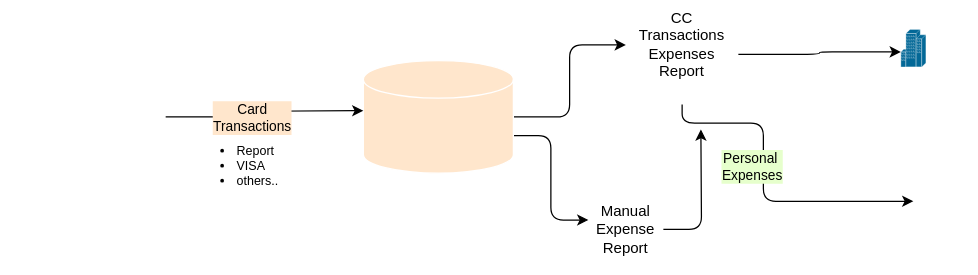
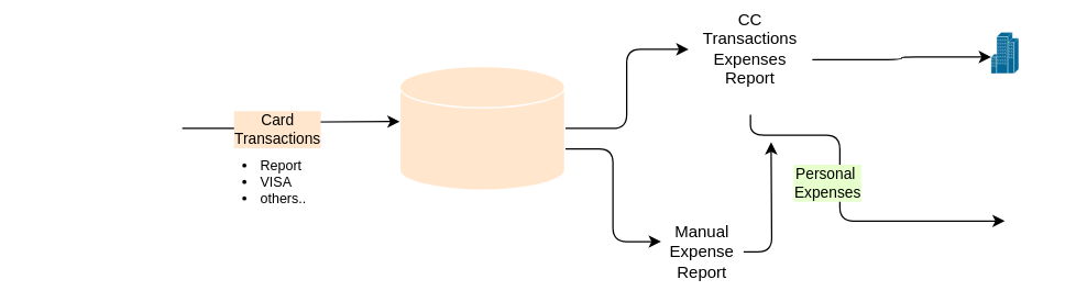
- <mxCell id="16" value="Manual Expense Report" style="text;html=1;align=center;verticalAlign=middle;whiteSpace=wrap;rounded=0;" parent="1" vertex="1"><mxGeometry x="470" y="168" width="60" height="30" as="geometry" /></mxCell>
+ <mxCell id="16" value="Manual Expense Report" style="text;html=1;align=center;verticalAlign=middle;whiteSpace=wrap;rounded=0;" parent="1" vertex="1"><mxGeometry x="480" y="168" width="60" height="30" as="geometry" /></mxCell>
